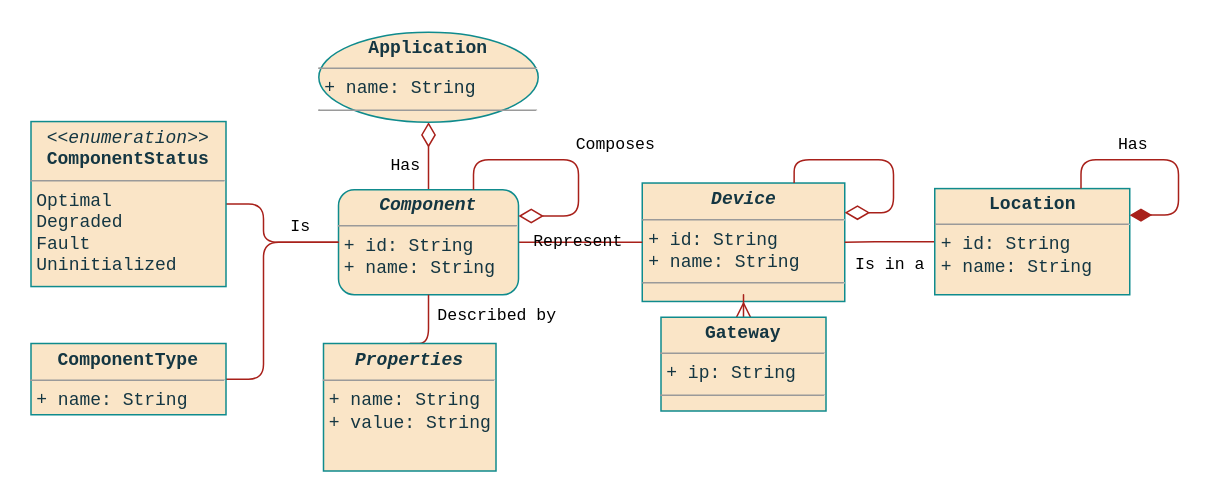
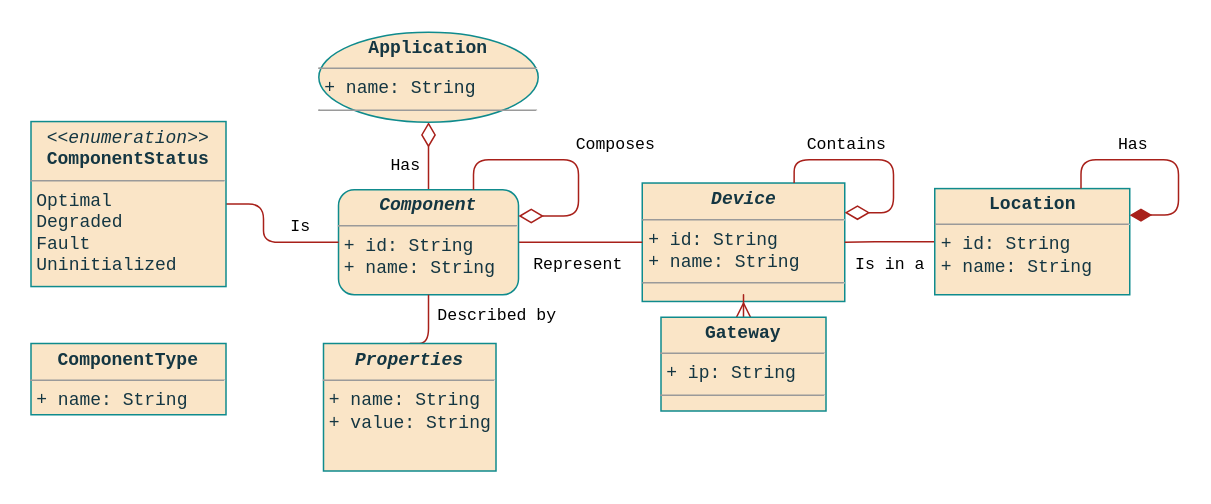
+ <mxCell id="25" value="Contains" style="text;html=1;strokeColor=none;fillColor=none;align=center;verticalAlign=middle;whiteSpace=wrap;rounded=0;fontSize=11;fontFamily=Courier New;fontColor=default;" parent="1" vertex="1"><mxGeometry x="535" y="80.96" width="58" height="30" as="geometry" /></mxCell>
- <mxCell id="19" value="Represent" style="text;html=1;strokeColor=none;fillColor=none;align=center;verticalAlign=middle;whiteSpace=wrap;rounded=0;fontSize=11;fontFamily=Courier New;fontColor=default;" parent="1" vertex="1"><mxGeometry x="355" y="145.54" width="60" height="30" as="geometry" /></mxCell>
+ <mxCell id="19" value="Represent" style="text;html=1;strokeColor=none;fillColor=none;align=center;verticalAlign=middle;whiteSpace=wrap;rounded=0;fontSize=11;fontFamily=Courier New;fontColor=default;" parent="1" vertex="1"><mxGeometry x="355" y="160.54" width="60" height="30" as="geometry" /></mxCell>
- <mxCell id="26" style="edgeStyle=orthogonalEdgeStyle;rounded=1;orthogonalLoop=1;jettySize=auto;html=1;exitX=1;exitY=0.5;exitDx=0;exitDy=0;entryX=0;entryY=0.5;entryDx=0;entryDy=0;labelBackgroundColor=none;endArrow=none;fontFamily=Courier New;strokeColor=#A8201A;endFill=0;endSize=10;" parent="1" source="27" target="11" edge="1"><mxGeometry relative="1" as="geometry"><Array as="points"><mxPoint x="175" y="252" /><mxPoint x="175" y="161" /></Array></mxGeometry></mxCell>
